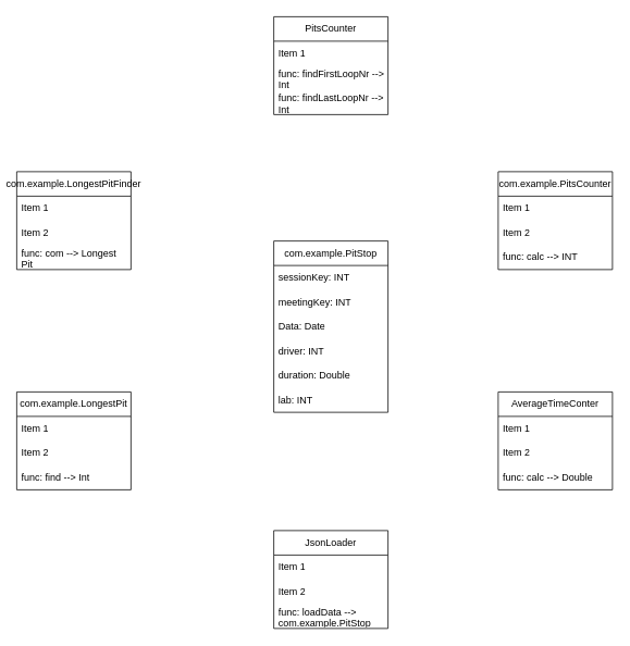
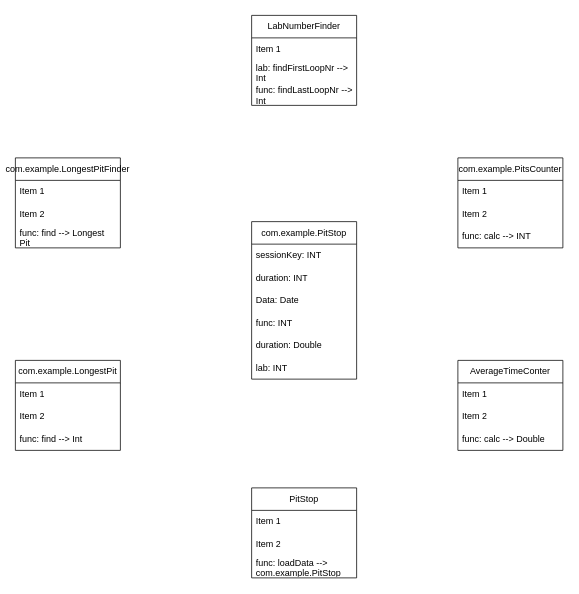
- <mxCell id="29" value="PitsCounter" style="swimlane;fontStyle=0;childLayout=stackLayout;horizontal=1;startSize=30;horizontalStack=0;resizeParent=1;resizeParentMax=0;resizeLast=0;collapsible=1;marginBottom=0;whiteSpace=wrap;html=1;" vertex="1" parent="1"><mxGeometry x="335" y="20" width="140" height="120" as="geometry" /></mxCell>
+ <mxCell id="29" value="LabNumberFinder" style="swimlane;fontStyle=0;childLayout=stackLayout;horizontal=1;startSize=30;horizontalStack=0;resizeParent=1;resizeParentMax=0;resizeLast=0;collapsible=1;marginBottom=0;whiteSpace=wrap;html=1;" vertex="1" parent="1"><mxGeometry x="335" y="20" width="140" height="120" as="geometry" /></mxCell>
- <mxCell id="31" value="func: findFirstLoopNr --&amp;gt; Int" style="text;strokeColor=none;fillColor=none;align=left;verticalAlign=middle;spacingLeft=4;spacingRight=4;overflow=hidden;points=[[0,0.5],[1,0.5]];portConstraint=eastwest;rotatable=0;whiteSpace=wrap;html=1;" vertex="1" parent="29"><mxGeometry y="60" width="140" height="30" as="geometry" /></mxCell>
+ <mxCell id="31" value="lab: findFirstLoopNr --&amp;gt; Int" style="text;strokeColor=none;fillColor=none;align=left;verticalAlign=middle;spacingLeft=4;spacingRight=4;overflow=hidden;points=[[0,0.5],[1,0.5]];portConstraint=eastwest;rotatable=0;whiteSpace=wrap;html=1;" vertex="1" parent="29"><mxGeometry y="60" width="140" height="30" as="geometry" /></mxCell>
- <mxCell id="20" value="func: com --&amp;gt; Longest Pit" style="text;strokeColor=none;fillColor=none;align=left;verticalAlign=middle;spacingLeft=4;spacingRight=4;overflow=hidden;points=[[0,0.5],[1,0.5]];portConstraint=eastwest;rotatable=0;whiteSpace=wrap;html=1;" vertex="1" parent="17"><mxGeometry y="90" width="140" height="30" as="geometry" /></mxCell>
+ <mxCell id="20" value="func: find --&amp;gt; Longest Pit" style="text;strokeColor=none;fillColor=none;align=left;verticalAlign=middle;spacingLeft=4;spacingRight=4;overflow=hidden;points=[[0,0.5],[1,0.5]];portConstraint=eastwest;rotatable=0;whiteSpace=wrap;html=1;" vertex="1" parent="17"><mxGeometry y="90" width="140" height="30" as="geometry" /></mxCell>
- <mxCell id="4" value="meetingKey: INT" style="text;strokeColor=none;fillColor=none;align=left;verticalAlign=middle;spacingLeft=4;spacingRight=4;overflow=hidden;points=[[0,0.5],[1,0.5]];portConstraint=eastwest;rotatable=0;whiteSpace=wrap;html=1;" vertex="1" parent="2"><mxGeometry y="60" width="140" height="30" as="geometry" /></mxCell>
+ <mxCell id="4" value="duration: INT" style="text;strokeColor=none;fillColor=none;align=left;verticalAlign=middle;spacingLeft=4;spacingRight=4;overflow=hidden;points=[[0,0.5],[1,0.5]];portConstraint=eastwest;rotatable=0;whiteSpace=wrap;html=1;" vertex="1" parent="2"><mxGeometry y="60" width="140" height="30" as="geometry" /></mxCell>
- <mxCell id="6" value="driver: INT" style="text;strokeColor=none;fillColor=none;align=left;verticalAlign=middle;spacingLeft=4;spacingRight=4;overflow=hidden;points=[[0,0.5],[1,0.5]];portConstraint=eastwest;rotatable=0;whiteSpace=wrap;html=1;" vertex="1" parent="2"><mxGeometry y="120" width="140" height="30" as="geometry" /></mxCell>
+ <mxCell id="6" value="func: INT" style="text;strokeColor=none;fillColor=none;align=left;verticalAlign=middle;spacingLeft=4;spacingRight=4;overflow=hidden;points=[[0,0.5],[1,0.5]];portConstraint=eastwest;rotatable=0;whiteSpace=wrap;html=1;" vertex="1" parent="2"><mxGeometry y="120" width="140" height="30" as="geometry" /></mxCell>
- <mxCell id="9" value="JsonLoader" style="swimlane;fontStyle=0;childLayout=stackLayout;horizontal=1;startSize=30;horizontalStack=0;resizeParent=1;resizeParentMax=0;resizeLast=0;collapsible=1;marginBottom=0;whiteSpace=wrap;html=1;" vertex="1" parent="1"><mxGeometry x="335" y="650" width="140" height="120" as="geometry" /></mxCell>
+ <mxCell id="9" value="PitStop" style="swimlane;fontStyle=0;childLayout=stackLayout;horizontal=1;startSize=30;horizontalStack=0;resizeParent=1;resizeParentMax=0;resizeLast=0;collapsible=1;marginBottom=0;whiteSpace=wrap;html=1;" vertex="1" parent="1"><mxGeometry x="335" y="650" width="140" height="120" as="geometry" /></mxCell>
